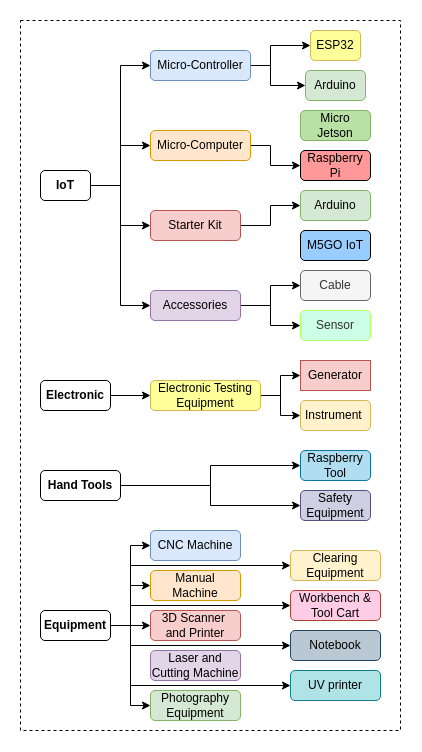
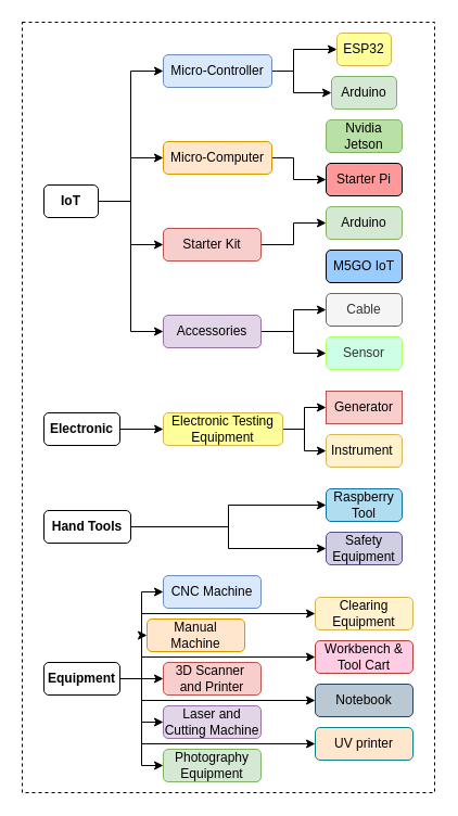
- <mxCell id="25" value="Micro Jetson" style="rounded=1;whiteSpace=wrap;html=1;fillColor=#B9E0A5;strokeColor=#82b366;" vertex="1" parent="1"><mxGeometry x="300" y="110" width="70" height="30" as="geometry" /></mxCell>
+ <mxCell id="25" value="Nvidia Jetson" style="rounded=1;whiteSpace=wrap;html=1;fillColor=#B9E0A5;strokeColor=#82b366;" vertex="1" parent="1"><mxGeometry x="300" y="110" width="70" height="30" as="geometry" /></mxCell>
- <mxCell id="26" value="Raspberry Pi" style="rounded=1;whiteSpace=wrap;html=1;fillColor=#FF9999;" vertex="1" parent="1"><mxGeometry x="300" y="150" width="70" height="30" as="geometry" /></mxCell>
+ <mxCell id="26" value="Starter Pi" style="rounded=1;whiteSpace=wrap;html=1;fillColor=#FF9999;" vertex="1" parent="1"><mxGeometry x="300" y="150" width="70" height="30" as="geometry" /></mxCell>
- <mxCell id="49" value="Manual Machine" style="rounded=1;whiteSpace=wrap;html=1;fillColor=#ffe6cc;strokeColor=#d79b00;" vertex="1" parent="1"><mxGeometry x="150" y="570" width="90" height="30" as="geometry" /></mxCell>
+ <mxCell id="49" value="Manual Machine" style="rounded=1;whiteSpace=wrap;html=1;fillColor=#ffe6cc;strokeColor=#d79b00;" vertex="1" parent="1"><mxGeometry x="135" y="570" width="90" height="30" as="geometry" /></mxCell>
+ <mxCell id="15" style="edgeStyle=orthogonalEdgeStyle;rounded=0;orthogonalLoop=1;jettySize=auto;html=1;exitX=1;exitY=0.5;exitDx=0;exitDy=0;entryX=0;entryY=0.5;entryDx=0;entryDy=0;" edge="1" parent="1" source="22" target="51"><mxGeometry relative="1" as="geometry"><Array as="points"><mxPoint x="130" y="625" /><mxPoint x="130" y="665" /></Array></mxGeometry></mxCell>
- <mxCell id="56" value="UV printer" style="rounded=1;whiteSpace=wrap;html=1;fillColor=#b0e3e6;strokeColor=#0e8088;" vertex="1" parent="1"><mxGeometry x="290" y="670" width="90" height="30" as="geometry" /></mxCell>
+ <mxCell id="56" value="UV printer" style="rounded=1;whiteSpace=wrap;html=1;fillColor=#ffe6cc;strokeColor=#0e8088;" vertex="1" parent="1"><mxGeometry x="290" y="670" width="90" height="30" as="geometry" /></mxCell>
